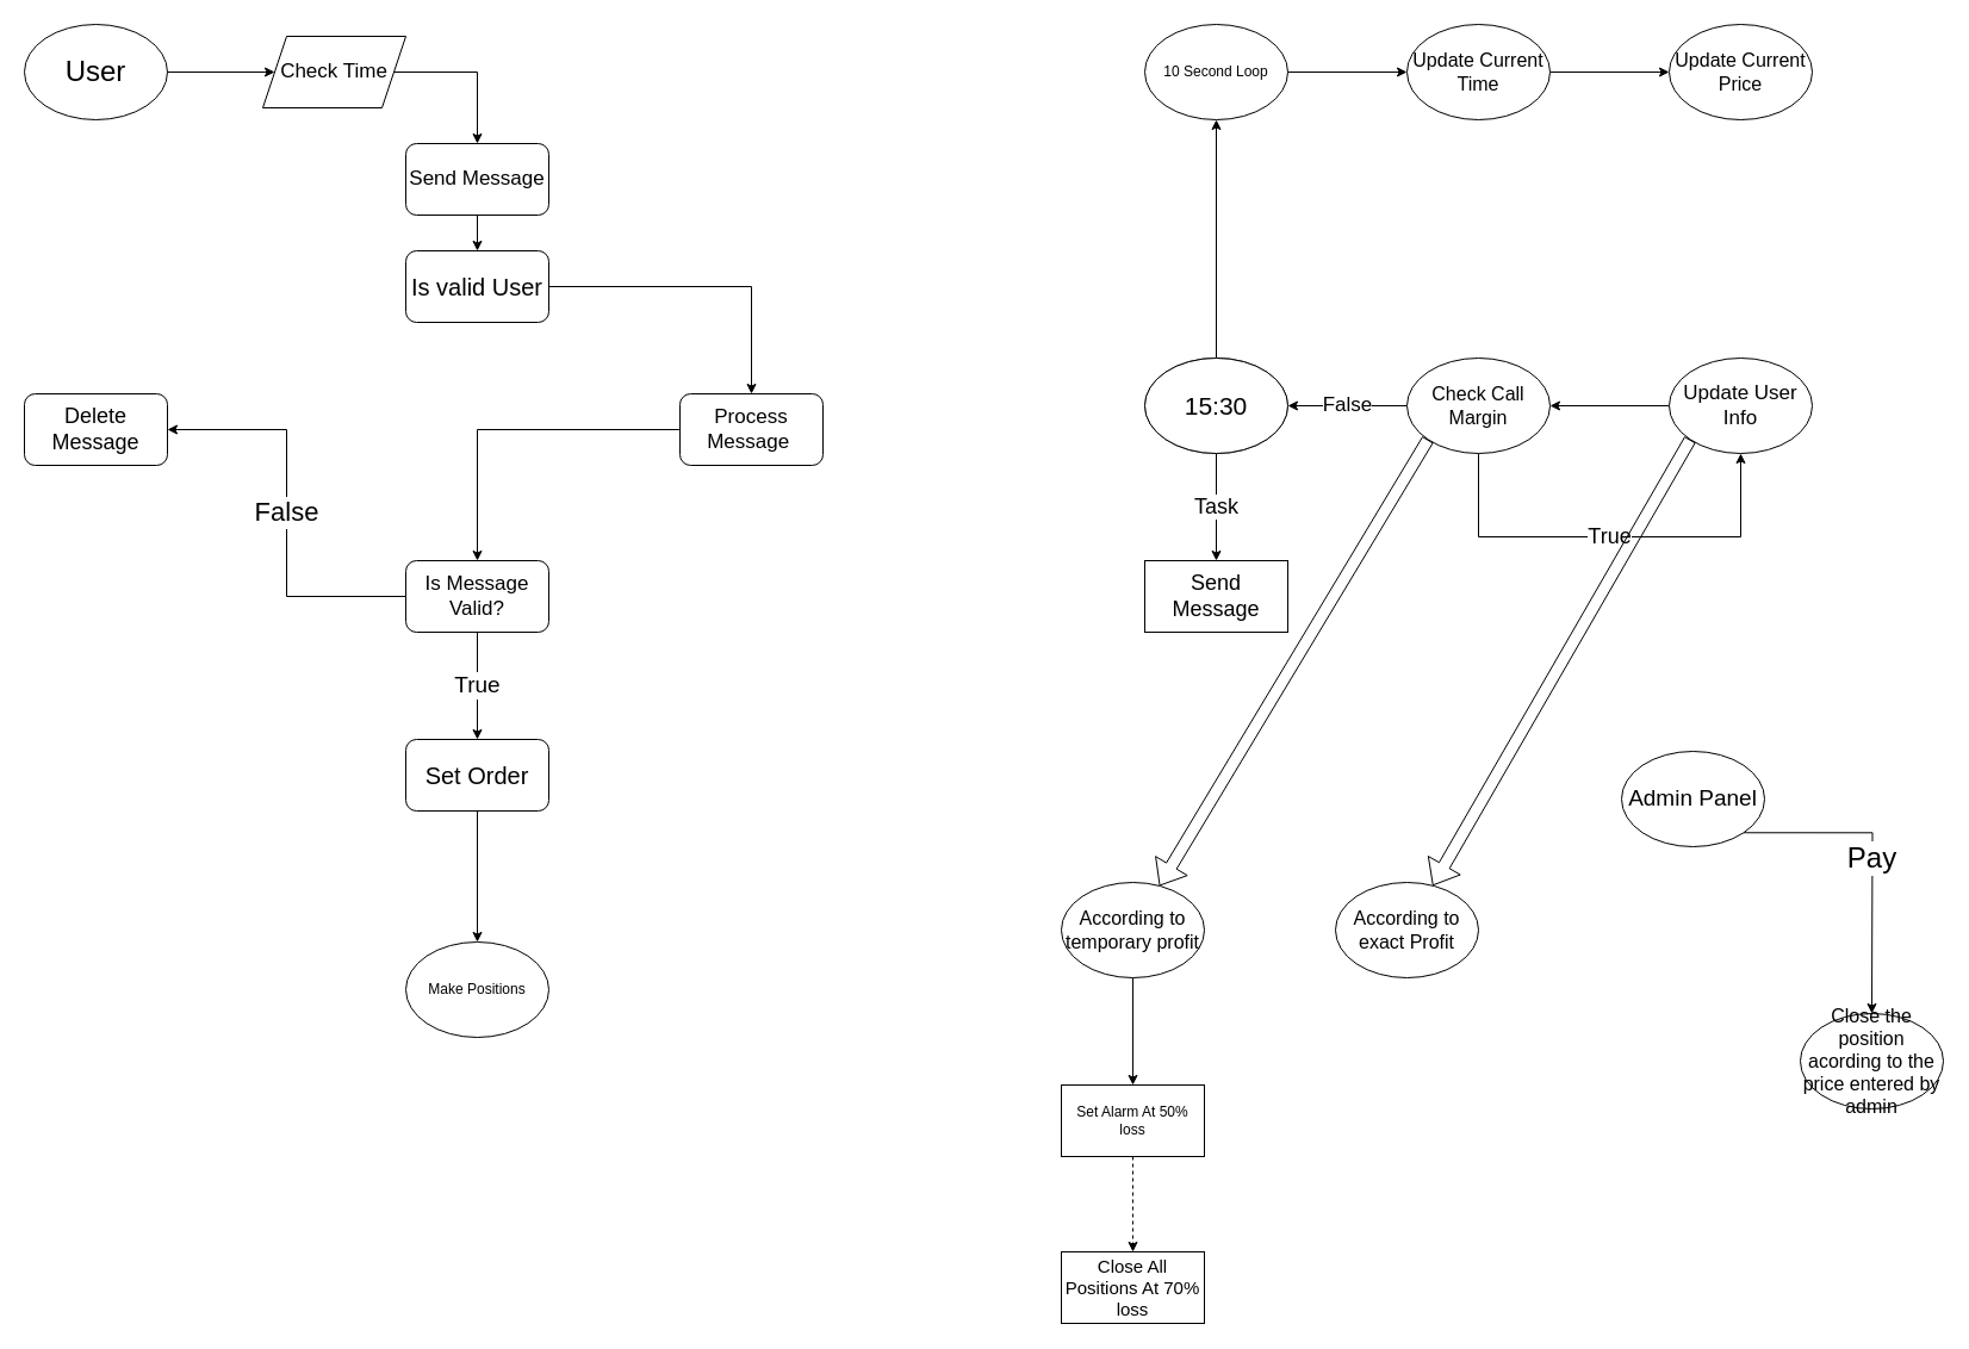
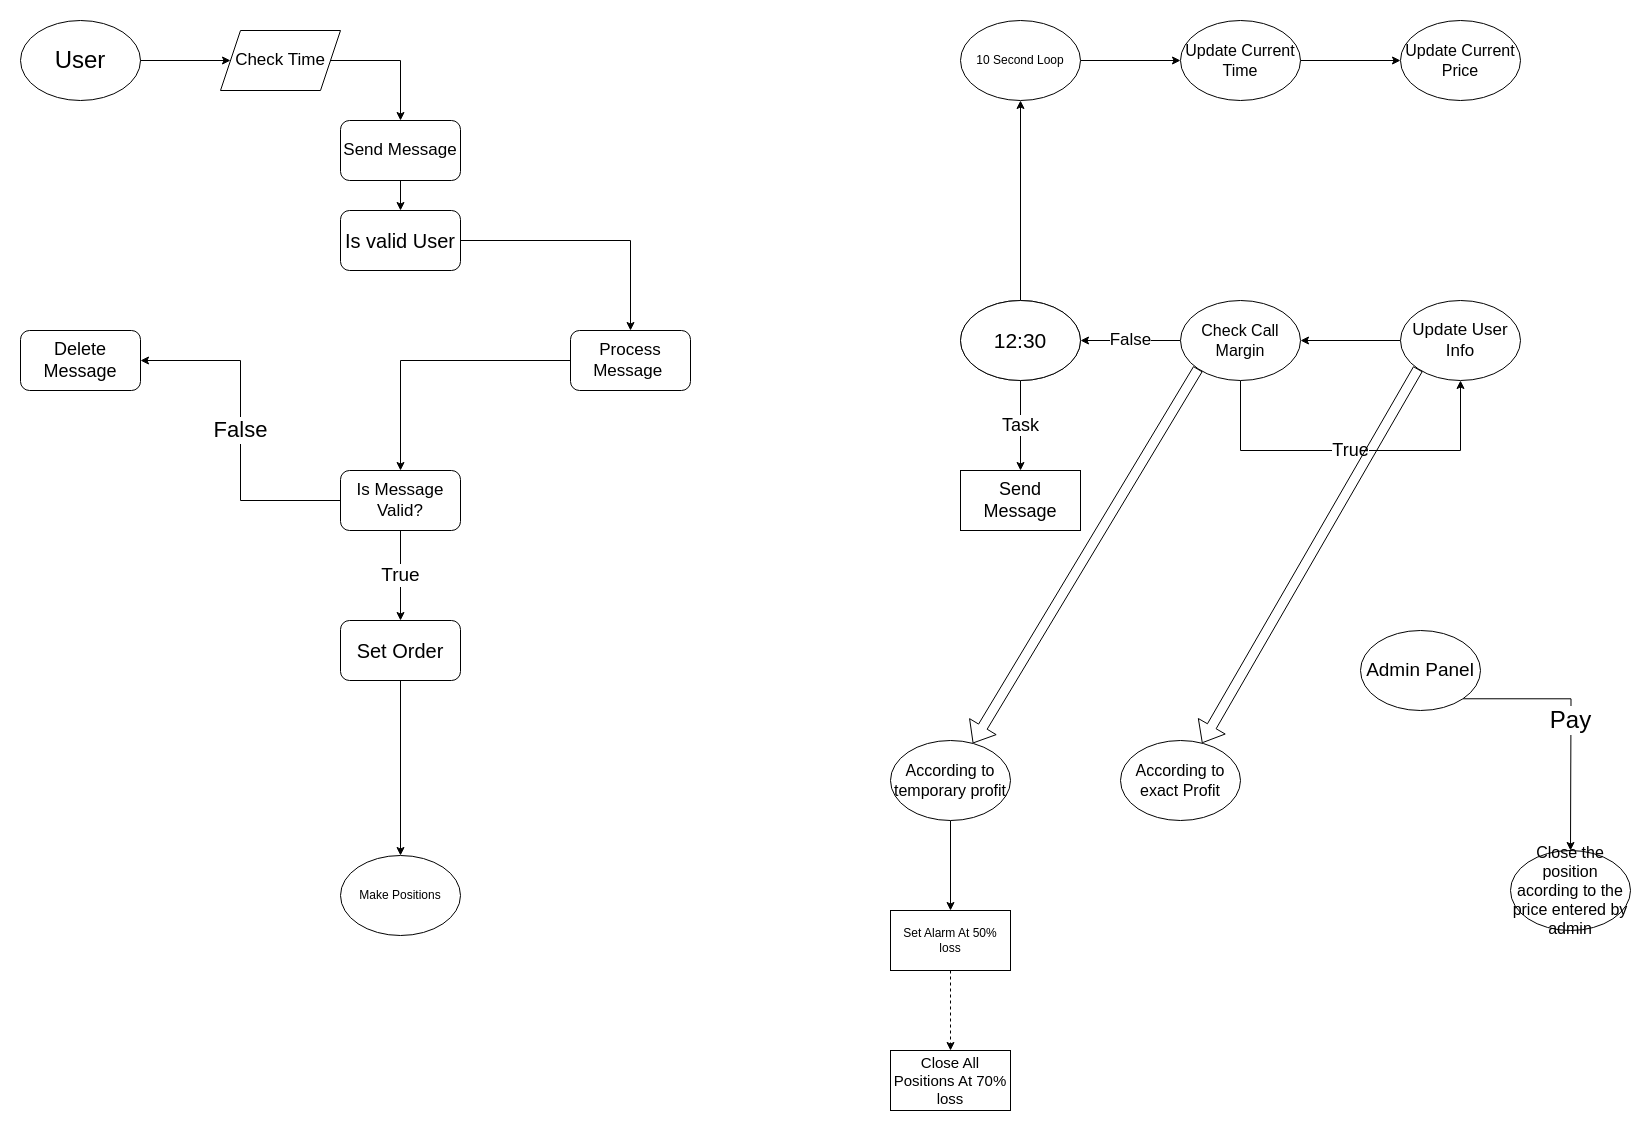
- <mxCell id="30" value="&lt;font style=&quot;font-size: 21px;&quot;&gt;15:30&lt;/font&gt;" style="ellipse;whiteSpace=wrap;html=1;" vertex="1" parent="1"><mxGeometry x="960" y="300" width="120" height="80" as="geometry" /></mxCell>
+ <mxCell id="30" value="&lt;font style=&quot;font-size: 21px;&quot;&gt;12:30&lt;/font&gt;" style="ellipse;whiteSpace=wrap;html=1;" vertex="1" parent="1"><mxGeometry x="960" y="300" width="120" height="80" as="geometry" /></mxCell>
- <mxCell id="21" value="Make Positions" style="ellipse;whiteSpace=wrap;html=1;" vertex="1" parent="1"><mxGeometry x="340" y="790" width="120" height="80" as="geometry" /></mxCell>
+ <mxCell id="21" value="Make Positions" style="ellipse;whiteSpace=wrap;html=1;" vertex="1" parent="1"><mxGeometry x="340" y="855" width="120" height="80" as="geometry" /></mxCell>
